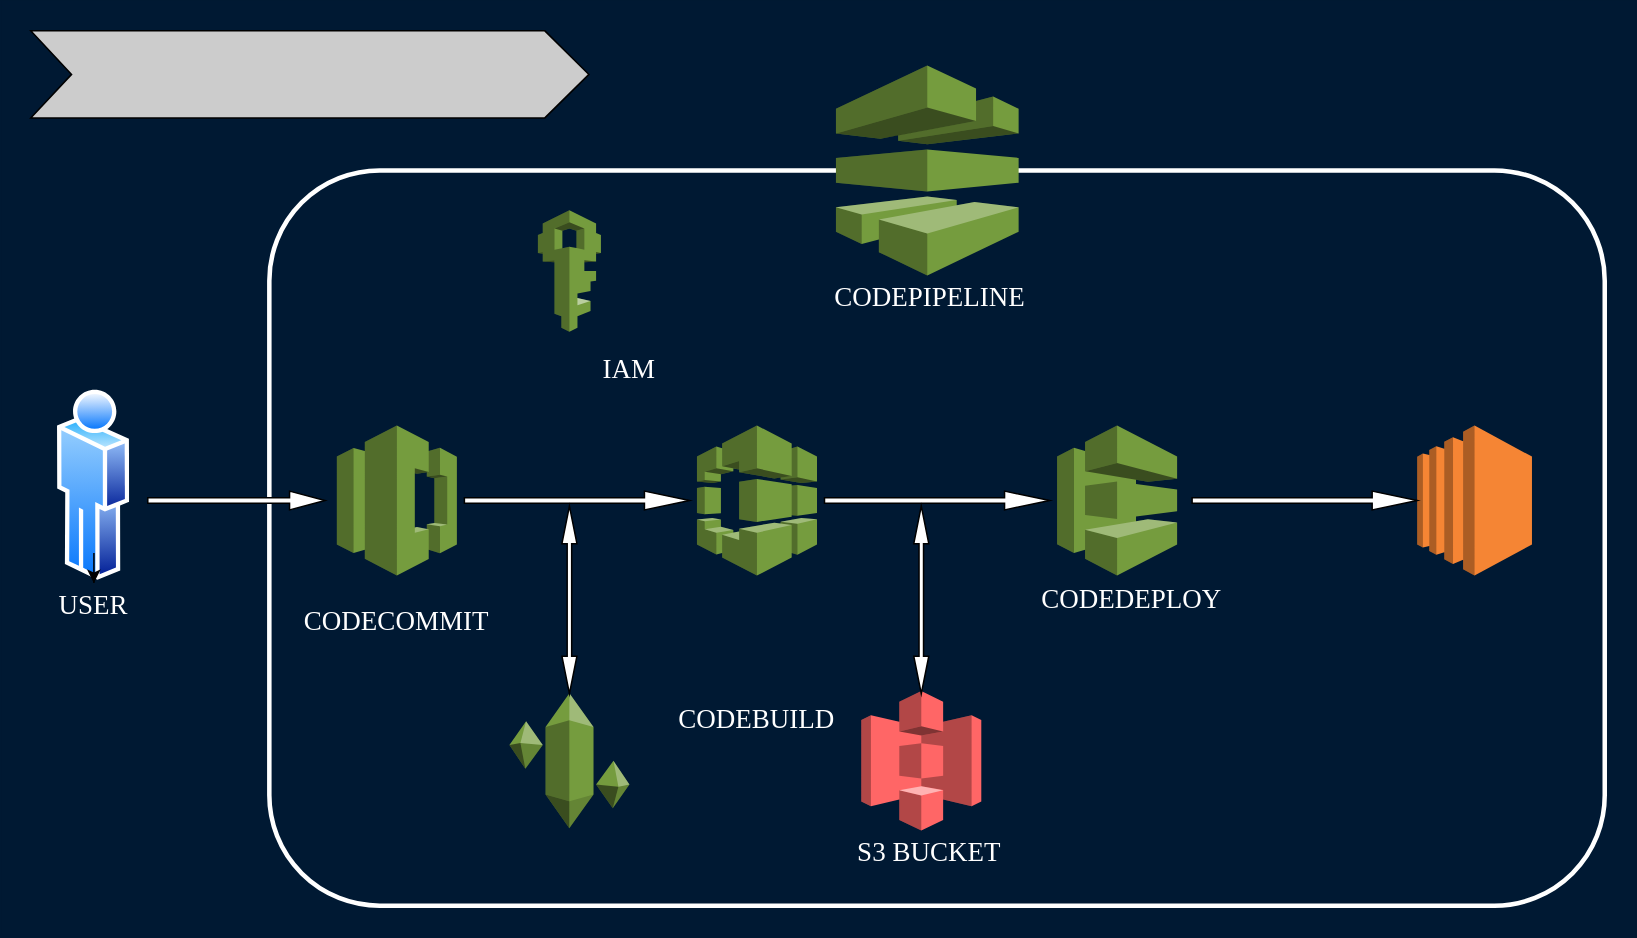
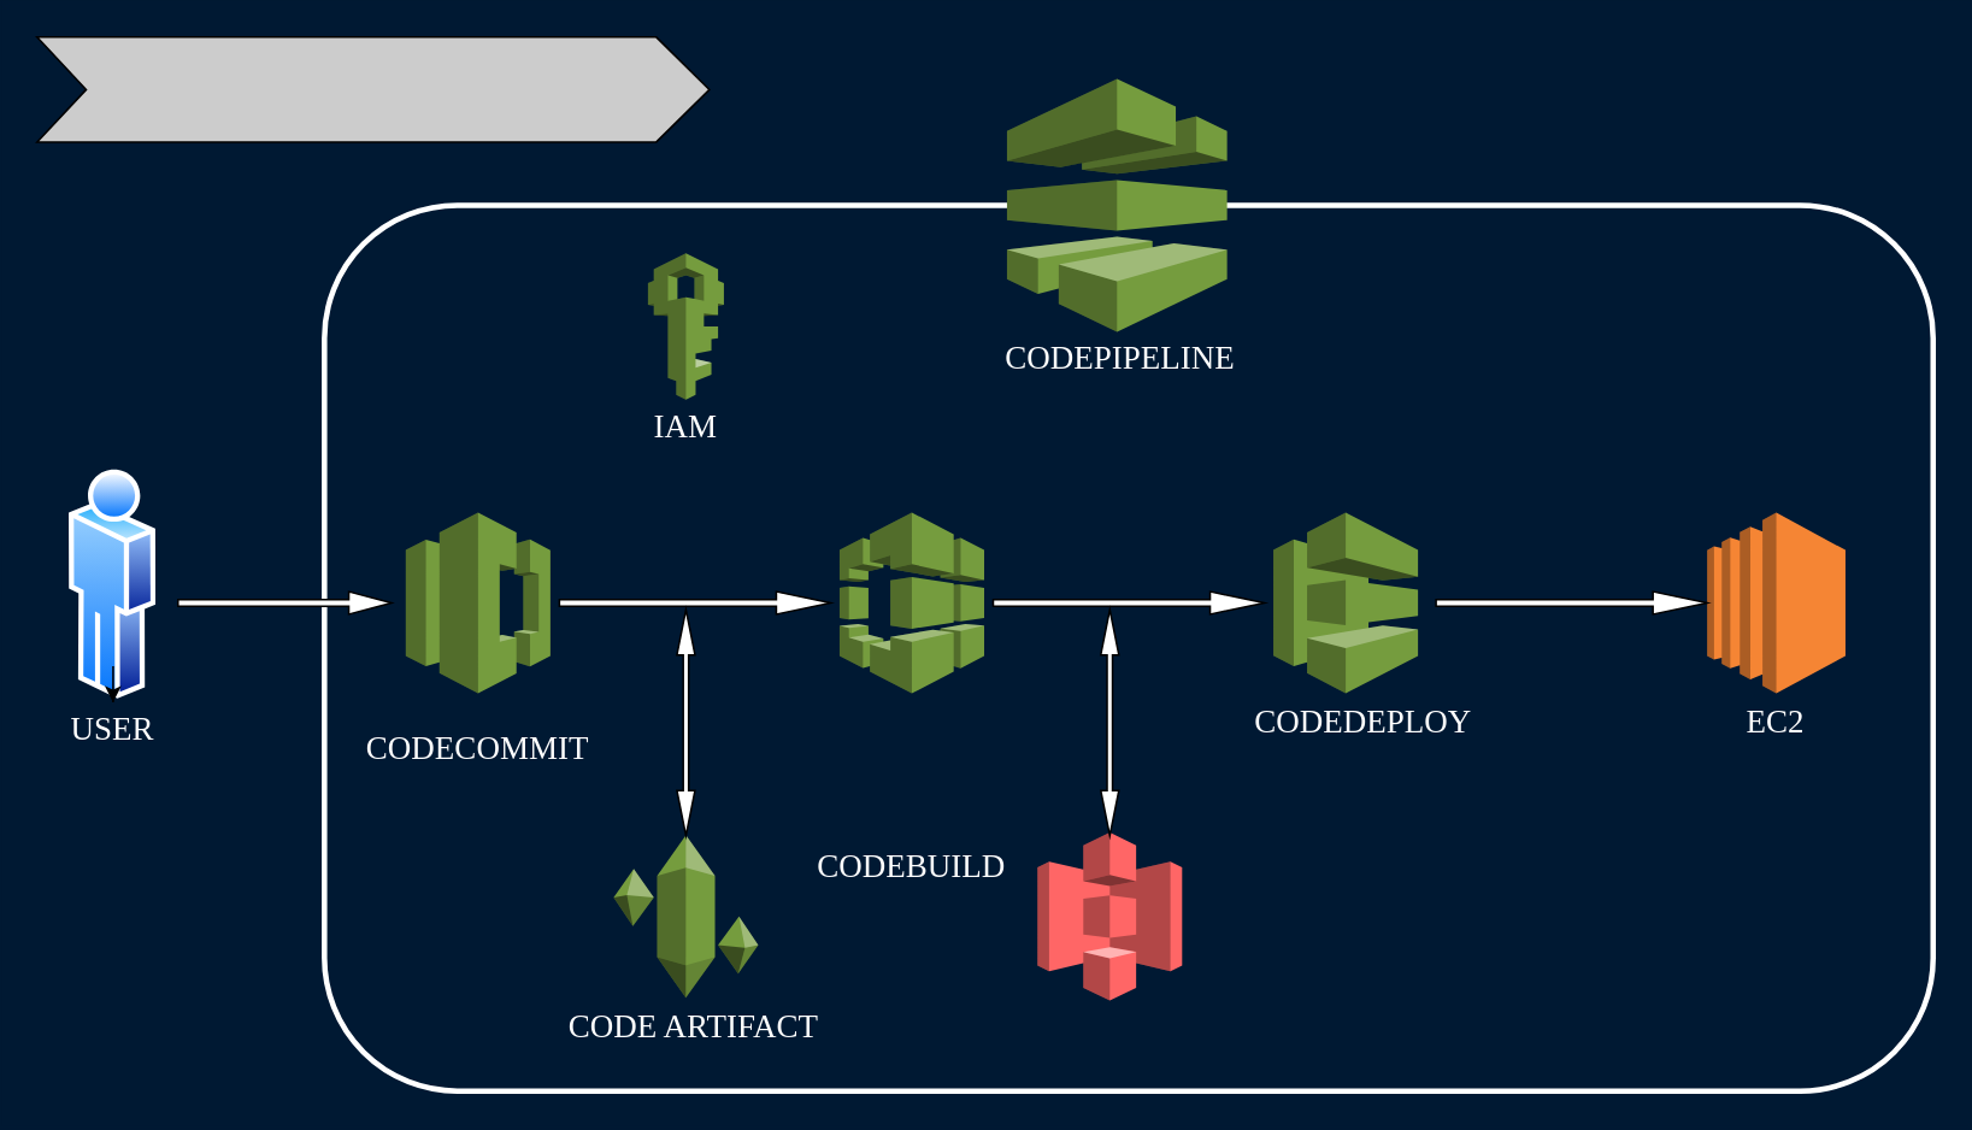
- <mxCell id="26" value="IAM" style="text;html=1;strokeColor=none;fillColor=none;align=center;verticalAlign=middle;whiteSpace=wrap;rounded=0;fontColor=#FFFFFF;fontStyle=0;fontFamily=Verdana;fontSize=18;" vertex="1" parent="1"><mxGeometry x="389" y="230.5" width="60" height="30" as="geometry" /></mxCell>
+ <mxCell id="26" value="IAM" style="text;html=1;strokeColor=none;fillColor=none;align=center;verticalAlign=middle;whiteSpace=wrap;rounded=0;fontColor=#FFFFFF;fontStyle=0;fontFamily=Verdana;fontSize=18;" vertex="1" parent="1"><mxGeometry x="349" y="220.5" width="60" height="30" as="geometry" /></mxCell>
+ <mxCell id="22" value="EC2" style="text;html=1;strokeColor=none;fillColor=none;align=center;verticalAlign=middle;whiteSpace=wrap;rounded=0;fontColor=#FFFFFF;fontStyle=0;fontFamily=Verdana;fontSize=18;" vertex="1" parent="1"><mxGeometry x="952.25" y="384.25" width="60" height="30" as="geometry" /></mxCell>
+ <mxCell id="23" value="CODE ARTIFACT" style="text;html=1;strokeColor=none;fillColor=none;align=center;verticalAlign=middle;whiteSpace=wrap;rounded=0;fontColor=#FFFFFF;fontStyle=0;fontFamily=Verdana;fontSize=18;" vertex="1" parent="1"><mxGeometry x="309" y="553" width="149" height="30" as="geometry" /></mxCell>
- <mxCell id="25" value="S3 BUCKET" style="text;html=1;strokeColor=none;fillColor=none;align=center;verticalAlign=middle;whiteSpace=wrap;rounded=0;fontColor=#FFFFFF;fontStyle=0;fontFamily=Verdana;fontSize=18;" vertex="1" parent="1"><mxGeometry x="562" y="553" width="114" height="30" as="geometry" /></mxCell>
